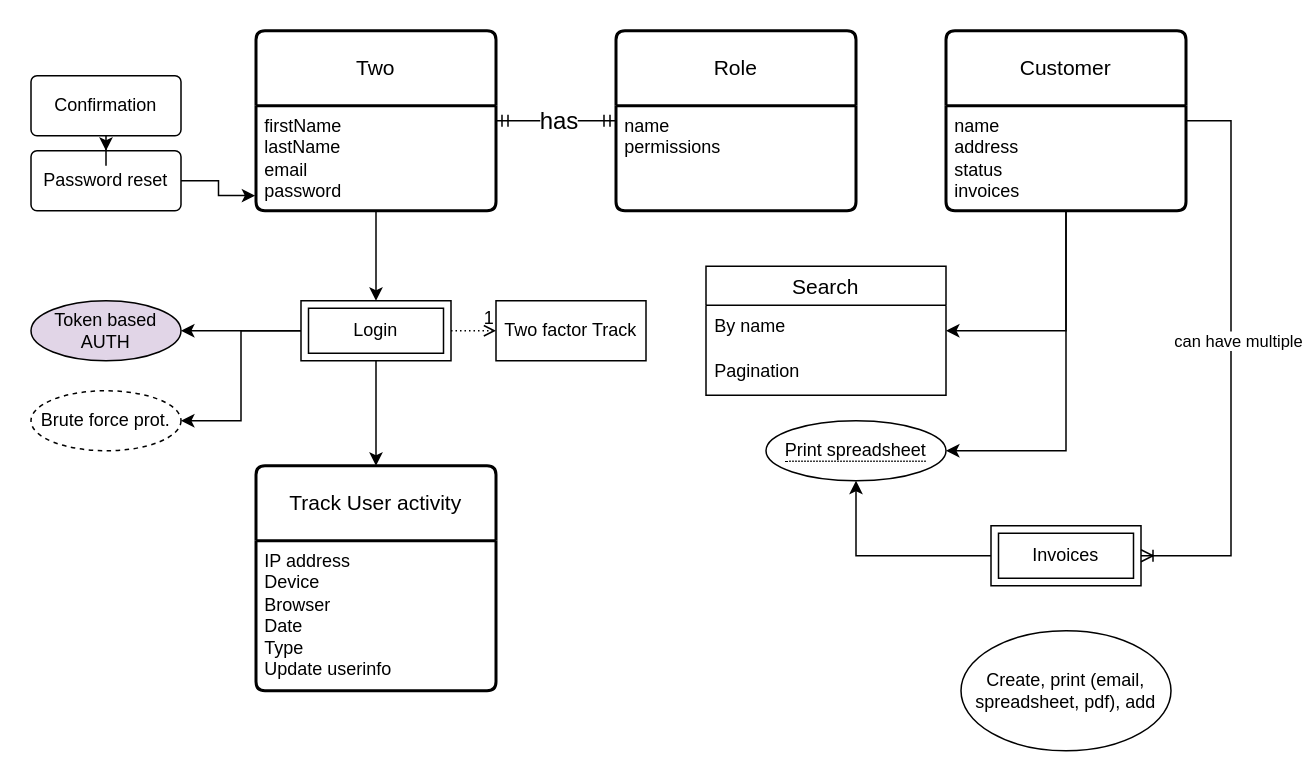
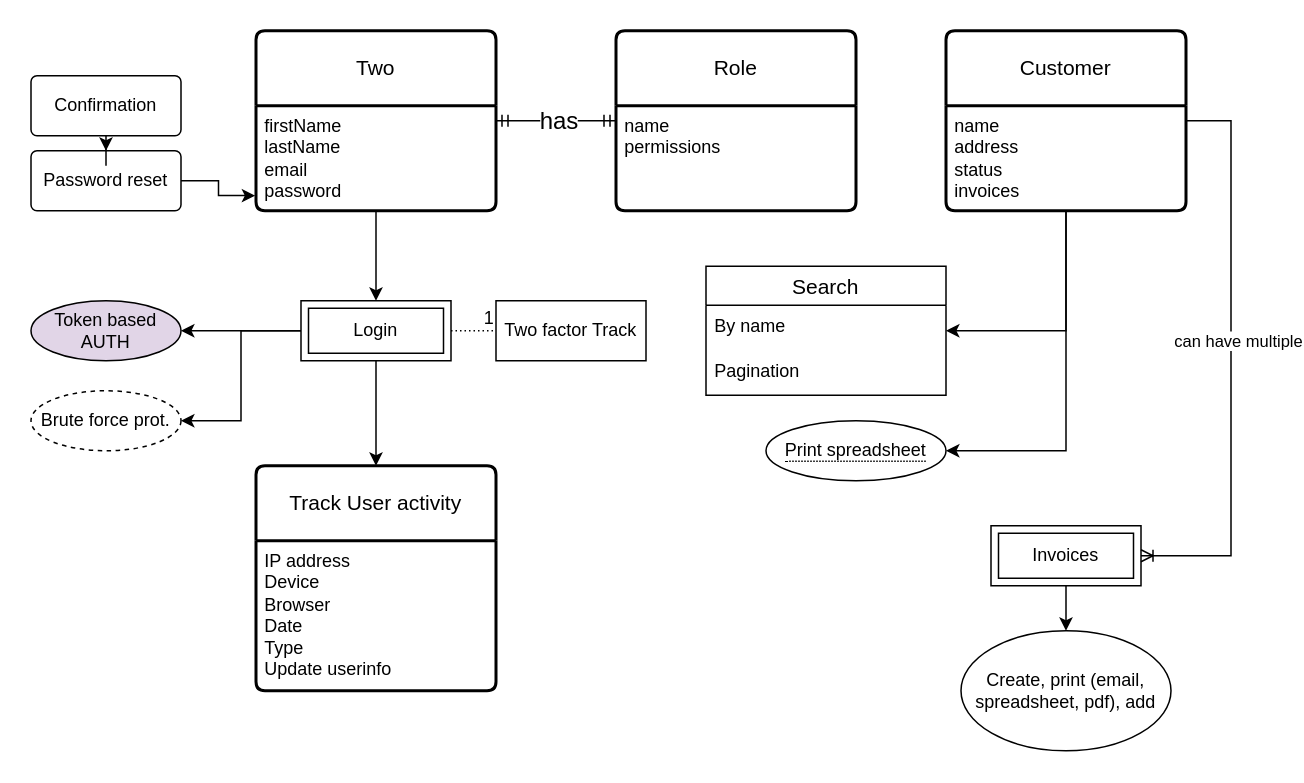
- <mxCell id="20" value="" style="endArrow=open;html=1;rounded=0;dashed=1;dashPattern=1 2;exitX=1;exitY=0.5;exitDx=0;exitDy=0;entryX=0;entryY=0.5;entryDx=0;entryDy=0;" parent="1" source="16" target="19" edge="1"><mxGeometry relative="1" as="geometry"><mxPoint x="240" y="260" as="sourcePoint" /><mxPoint x="400" y="260" as="targetPoint" /></mxGeometry></mxCell>
+ <mxCell id="20" value="" style="endArrow=none;html=1;rounded=0;dashed=1;dashPattern=1 2;exitX=1;exitY=0.5;exitDx=0;exitDy=0;entryX=0;entryY=0.5;entryDx=0;entryDy=0;" parent="1" source="16" target="19" edge="1"><mxGeometry relative="1" as="geometry"><mxPoint x="240" y="260" as="sourcePoint" /><mxPoint x="400" y="260" as="targetPoint" /></mxGeometry></mxCell>
- <mxCell id="32" value="" style="edgeStyle=orthogonalEdgeStyle;rounded=0;orthogonalLoop=1;jettySize=auto;html=1;" edge="1" parent="1" source="33" target="30"><mxGeometry relative="1" as="geometry" /></mxCell>
+ <mxCell id="32" value="" style="edgeStyle=orthogonalEdgeStyle;rounded=0;orthogonalLoop=1;jettySize=auto;html=1;" edge="1" parent="1" source="33" target="37"><mxGeometry relative="1" as="geometry" /></mxCell>
